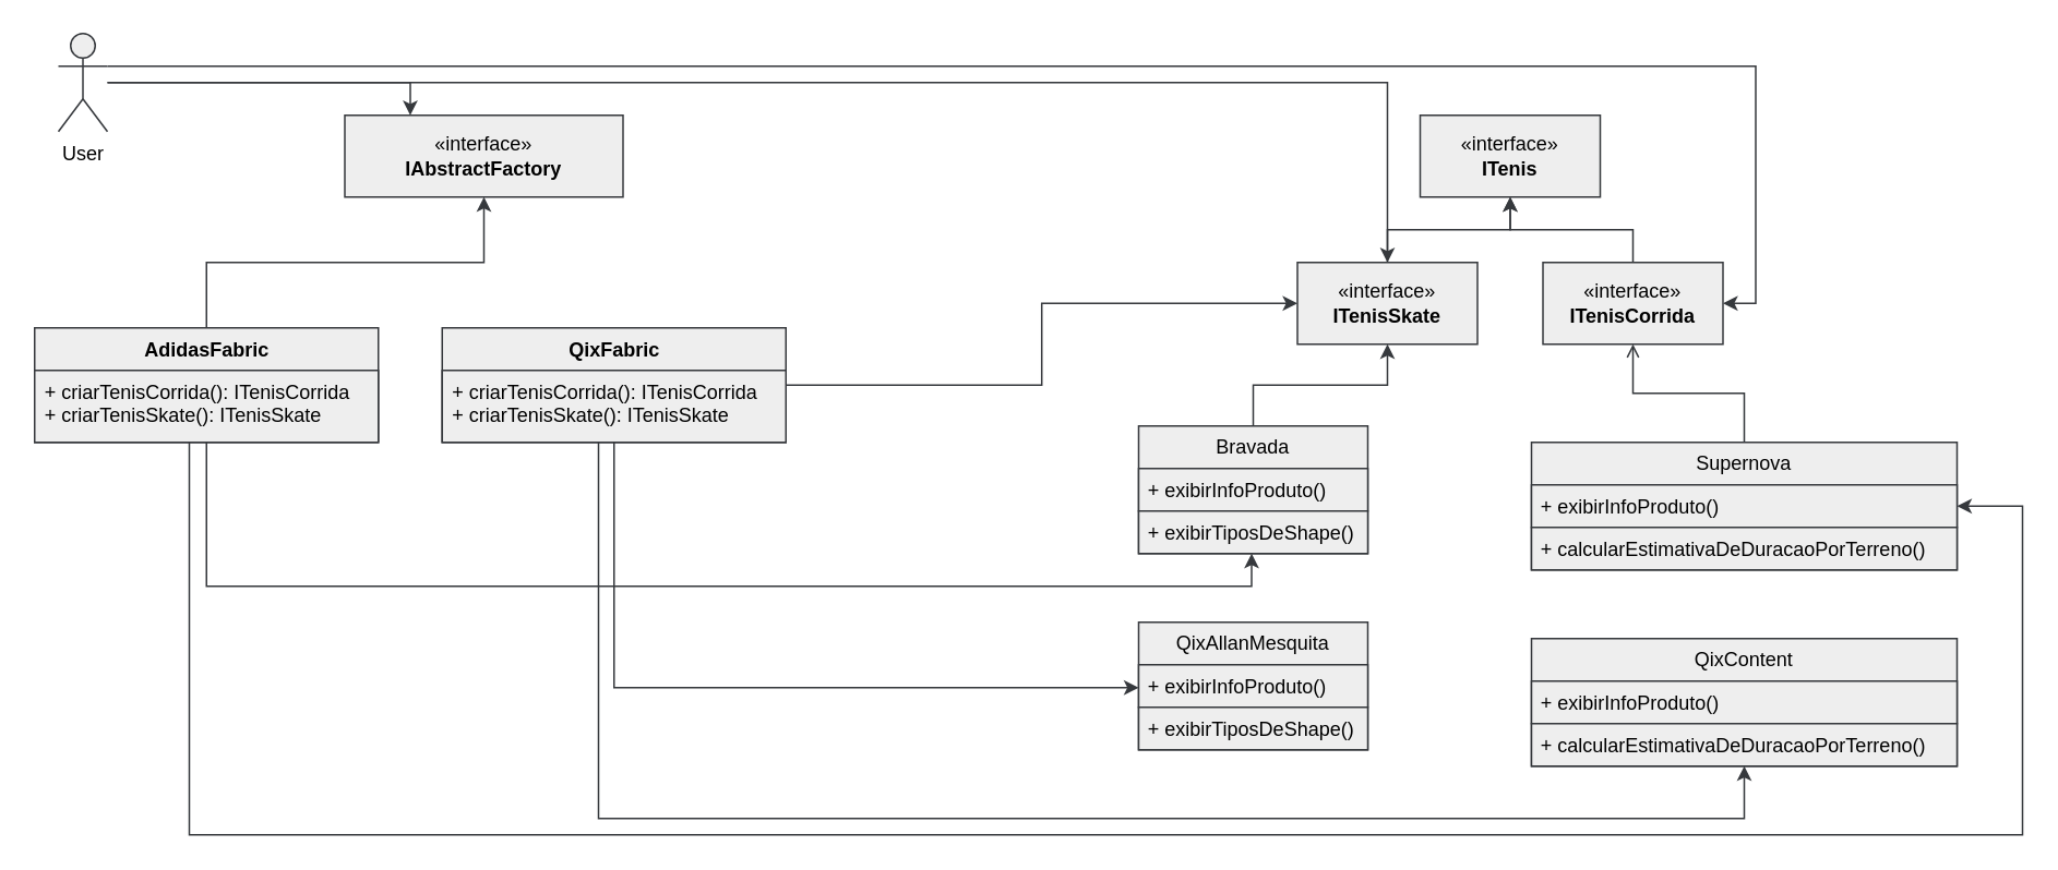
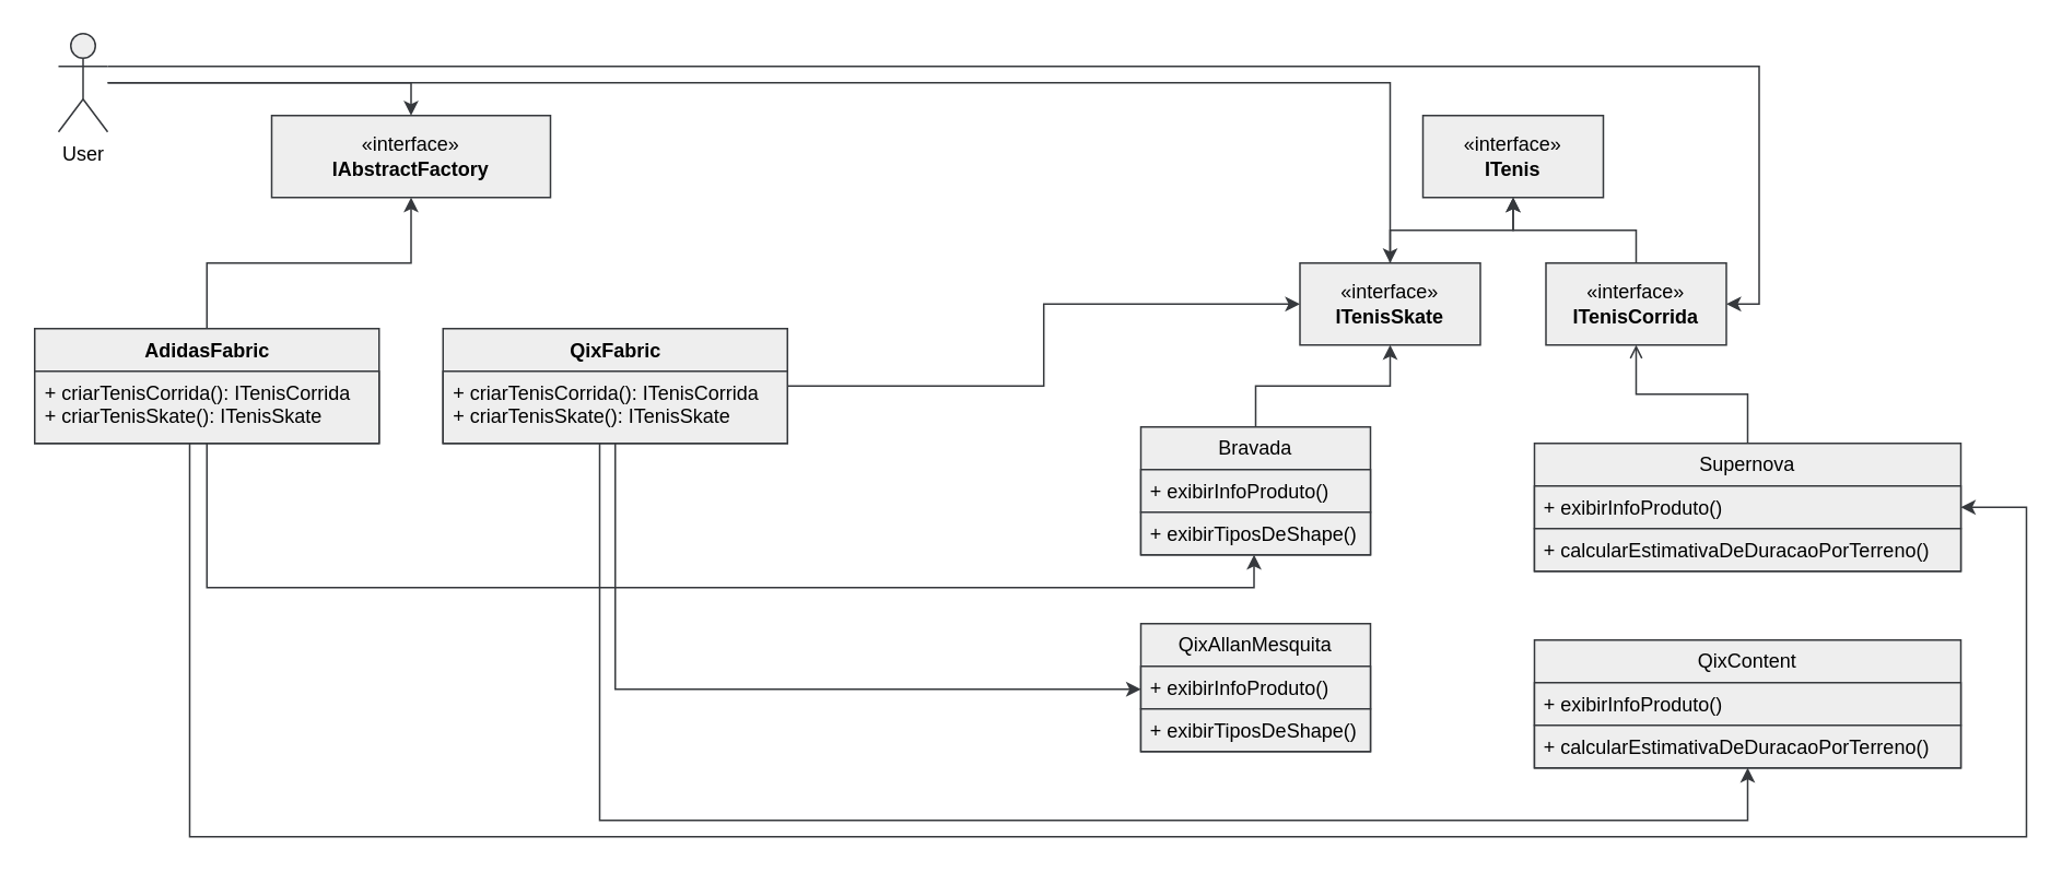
- <mxCell id="6" value="«interface»&lt;br&gt;&lt;span style=&quot;font-weight: 700;&quot;&gt;IAbstractFactory&lt;/span&gt;" style="html=1;whiteSpace=wrap;labelBackgroundColor=none;labelBorderColor=none;fillColor=#eeeeee;strokeColor=#36393d;" vertex="1" parent="1"><mxGeometry x="210" y="70" width="170" height="50" as="geometry" /></mxCell>
+ <mxCell id="6" value="«interface»&lt;br&gt;&lt;span style=&quot;font-weight: 700;&quot;&gt;IAbstractFactory&lt;/span&gt;" style="html=1;whiteSpace=wrap;labelBackgroundColor=none;labelBorderColor=none;fillColor=#eeeeee;strokeColor=#36393d;" vertex="1" parent="1"><mxGeometry x="165" y="70" width="170" height="50" as="geometry" /></mxCell>
